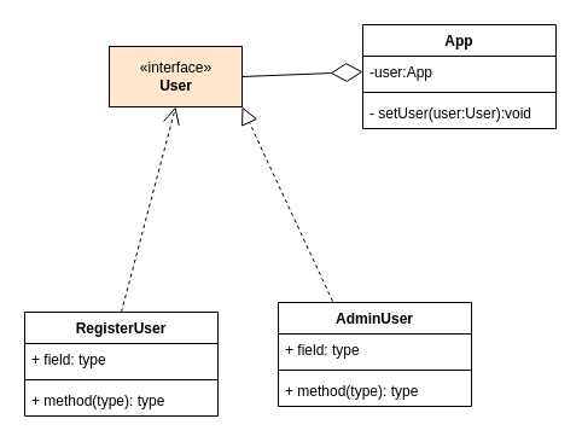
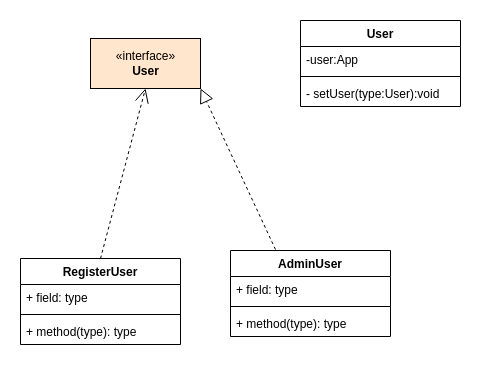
- <mxCell id="2" value="App" style="swimlane;fontStyle=1;align=center;verticalAlign=top;childLayout=stackLayout;horizontal=1;startSize=26;horizontalStack=0;resizeParent=1;resizeParentMax=0;resizeLast=0;collapsible=1;marginBottom=0;" parent="1" vertex="1"><mxGeometry x="300" y="20" width="160" height="86" as="geometry" /></mxCell>
+ <mxCell id="2" value="User" style="swimlane;fontStyle=1;align=center;verticalAlign=top;childLayout=stackLayout;horizontal=1;startSize=26;horizontalStack=0;resizeParent=1;resizeParentMax=0;resizeLast=0;collapsible=1;marginBottom=0;" parent="1" vertex="1"><mxGeometry x="300" y="20" width="160" height="86" as="geometry" /></mxCell>
- <mxCell id="12" value="" style="endArrow=diamondThin;endFill=0;endSize=24;html=1;rounded=0;exitX=1;exitY=0.5;exitDx=0;exitDy=0;entryX=0;entryY=0.5;entryDx=0;entryDy=0;" parent="1" source="6" target="3" edge="1"><mxGeometry width="160" relative="1" as="geometry"><mxPoint x="260" y="138" as="sourcePoint" /><mxPoint x="420" y="138" as="targetPoint" /></mxGeometry></mxCell>
- <mxCell id="5" value="- setUser(user:User):void" style="text;strokeColor=none;fillColor=none;align=left;verticalAlign=top;spacingLeft=4;spacingRight=4;overflow=hidden;rotatable=0;points=[[0,0.5],[1,0.5]];portConstraint=eastwest;" parent="2" vertex="1"><mxGeometry y="60" width="160" height="26" as="geometry" /></mxCell>
+ <mxCell id="5" value="- setUser(type:User):void" style="text;strokeColor=none;fillColor=none;align=left;verticalAlign=top;spacingLeft=4;spacingRight=4;overflow=hidden;rotatable=0;points=[[0,0.5],[1,0.5]];portConstraint=eastwest;" parent="2" vertex="1"><mxGeometry y="60" width="160" height="26" as="geometry" /></mxCell>
